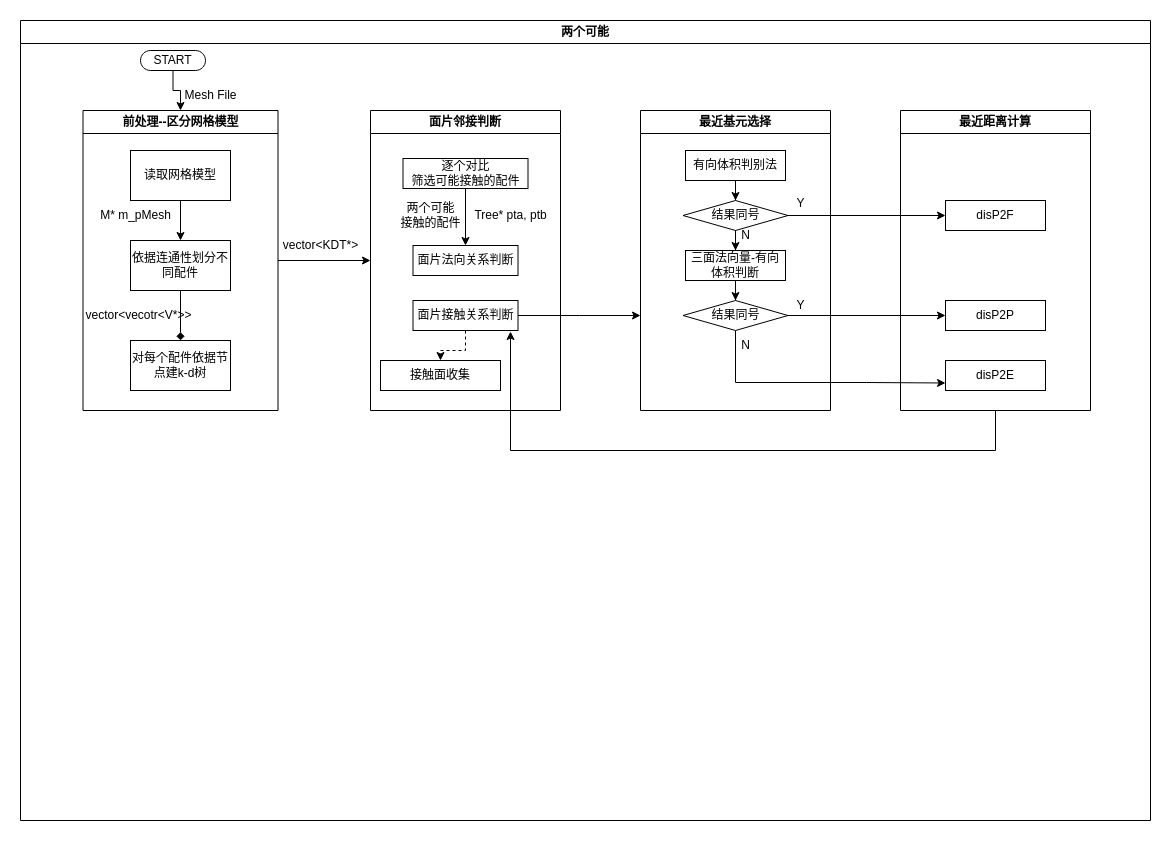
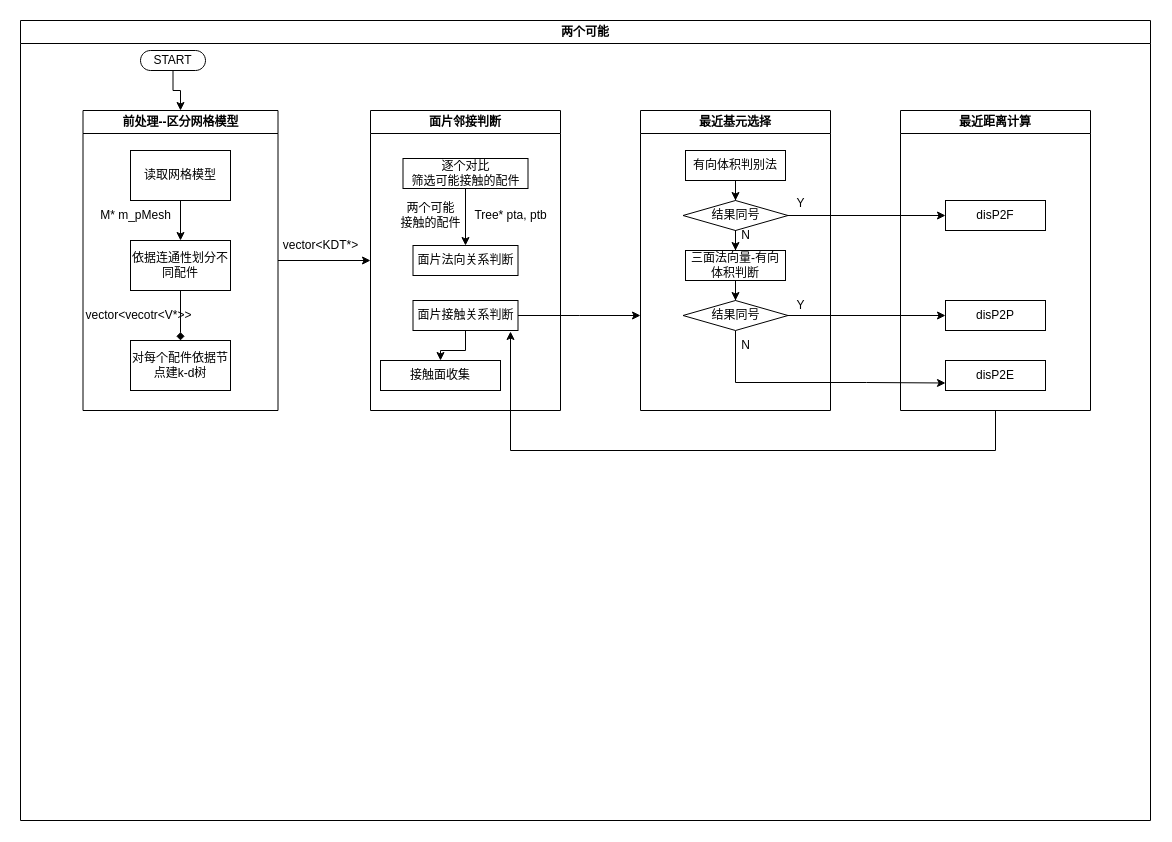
- <mxCell id="13" value="Mesh File" style="text;html=1;align=center;verticalAlign=middle;resizable=0;points=[];autosize=1;strokeColor=none;fillColor=none;" vertex="1" parent="1"><mxGeometry x="170" y="80" width="80" height="30" as="geometry" /></mxCell>
- <mxCell id="41" value="" style="edgeStyle=orthogonalEdgeStyle;rounded=0;orthogonalLoop=1;jettySize=auto;html=1;dashed=1;" edge="1" parent="34" source="42" target="43"><mxGeometry relative="1" as="geometry" /></mxCell>
+ <mxCell id="41" value="" style="edgeStyle=orthogonalEdgeStyle;rounded=0;orthogonalLoop=1;jettySize=auto;html=1;" edge="1" parent="34" source="42" target="43"><mxGeometry relative="1" as="geometry" /></mxCell>
